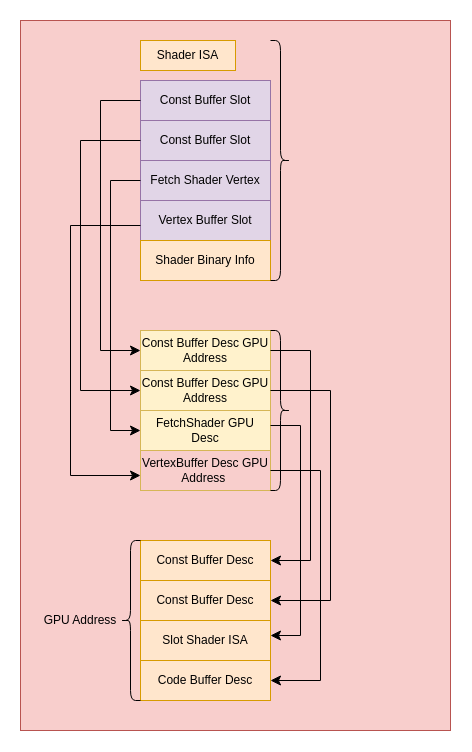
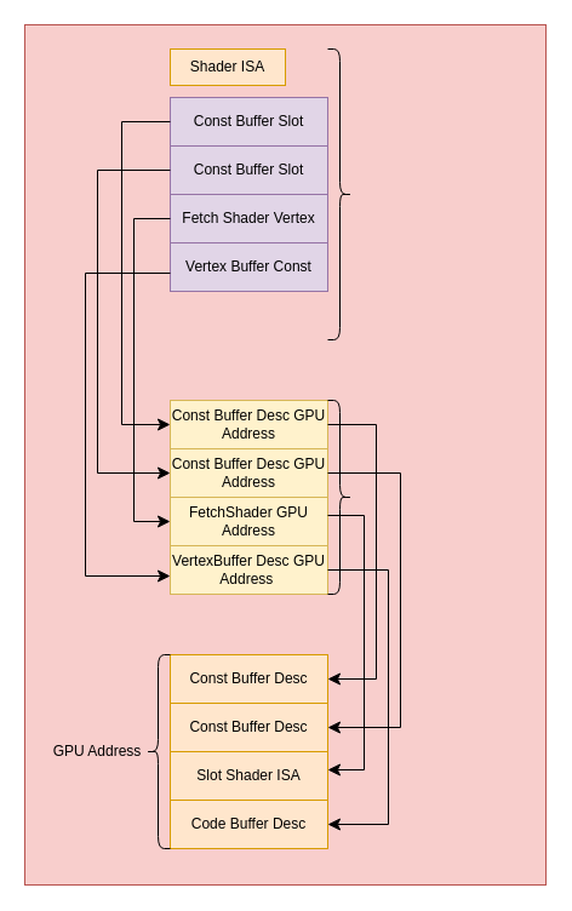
- <mxCell id="7" value="Vertex Buffer Slot" style="rounded=0;whiteSpace=wrap;html=1;fontSize=12;fillColor=#e1d5e7;strokeColor=#9673a6;" vertex="1" parent="1"><mxGeometry x="140" y="200" width="130" height="40" as="geometry" /></mxCell>
+ <mxCell id="7" value="Vertex Buffer Const" style="rounded=0;whiteSpace=wrap;html=1;fontSize=12;fillColor=#e1d5e7;strokeColor=#9673a6;" vertex="1" parent="1"><mxGeometry x="140" y="200" width="130" height="40" as="geometry" /></mxCell>
- <mxCell id="8" value="Shader Binary Info" style="rounded=0;whiteSpace=wrap;html=1;fontSize=12;fillColor=#ffe6cc;strokeColor=#d79b00;" vertex="1" parent="1"><mxGeometry x="140" y="240" width="130" height="40" as="geometry" /></mxCell>
- <mxCell id="11" value="FetchShader GPU Desc" style="rounded=0;whiteSpace=wrap;html=1;fontSize=12;fillColor=#fff2cc;strokeColor=#d6b656;" vertex="1" parent="1"><mxGeometry x="140" y="410" width="130" height="40" as="geometry" /></mxCell>
+ <mxCell id="11" value="FetchShader GPU Address" style="rounded=0;whiteSpace=wrap;html=1;fontSize=12;fillColor=#fff2cc;strokeColor=#d6b656;" vertex="1" parent="1"><mxGeometry x="140" y="410" width="130" height="40" as="geometry" /></mxCell>
- <mxCell id="12" value="VertexBuffer Desc GPU Address&amp;nbsp;" style="rounded=0;whiteSpace=wrap;html=1;fontSize=12;fillColor=#f8cecc;strokeColor=#d6b656;" vertex="1" parent="1"><mxGeometry x="140" y="450" width="130" height="40" as="geometry" /></mxCell>
+ <mxCell id="12" value="VertexBuffer Desc GPU Address&amp;nbsp;" style="rounded=0;whiteSpace=wrap;html=1;fontSize=12;fillColor=#fff2cc;strokeColor=#d6b656;" vertex="1" parent="1"><mxGeometry x="140" y="450" width="130" height="40" as="geometry" /></mxCell>
